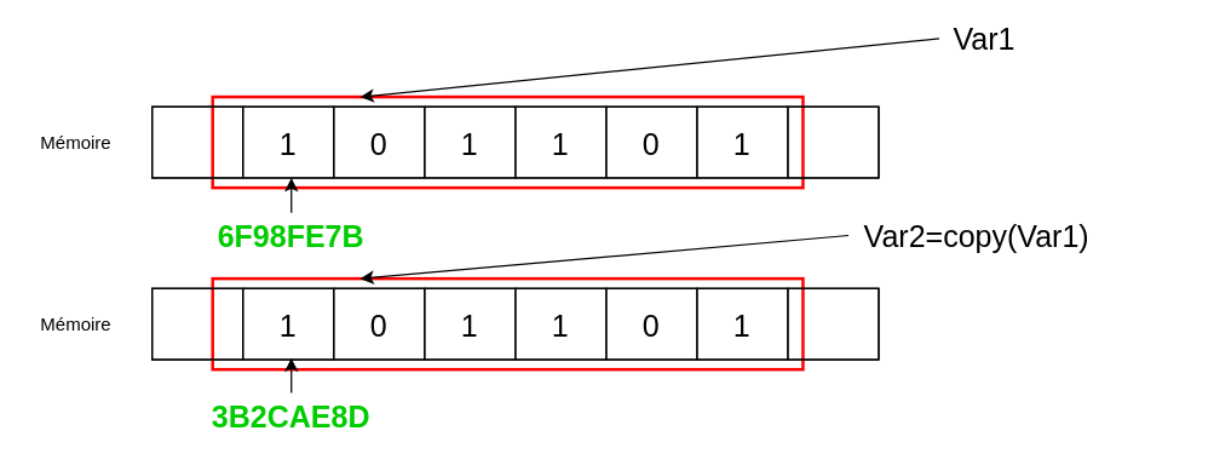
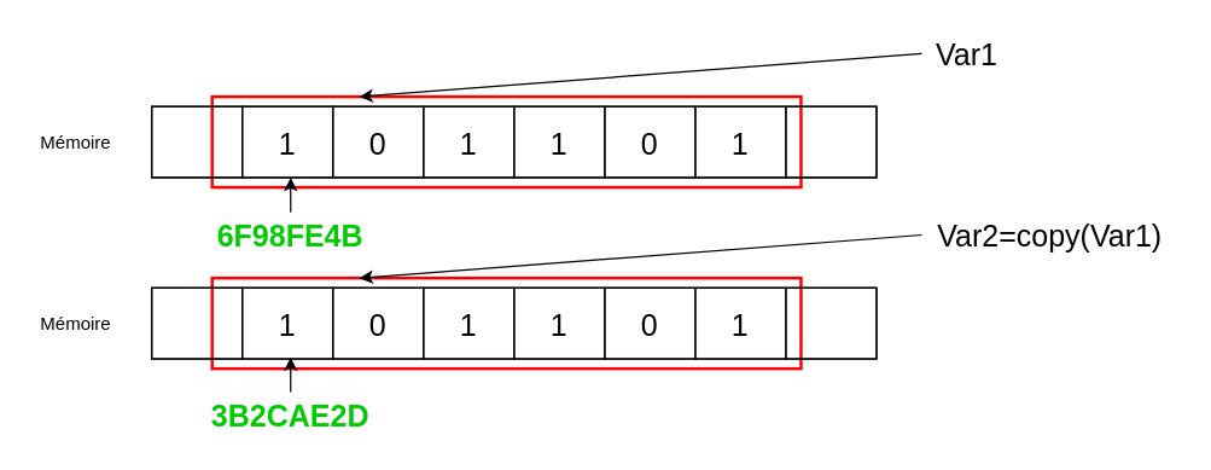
- <mxCell id="13" value="Var1" style="text;html=1;strokeColor=none;fillColor=none;align=center;verticalAlign=middle;whiteSpace=wrap;rounded=0;fontSize=20;" parent="1" vertex="1"><mxGeometry x="620" y="10" width="60" height="30" as="geometry" /></mxCell>
+ <mxCell id="13" value="Var1" style="text;html=1;strokeColor=none;fillColor=none;align=center;verticalAlign=middle;whiteSpace=wrap;rounded=0;fontSize=20;" parent="1" vertex="1"><mxGeometry x="610" y="20" width="60" height="30" as="geometry" /></mxCell>
- <mxCell id="30" value="6F98FE7B" style="text;html=1;strokeColor=none;fillColor=none;align=center;verticalAlign=middle;whiteSpace=wrap;rounded=0;fontColor=#00CC00;fontStyle=1;fontSize=20;" vertex="1" parent="1"><mxGeometry x="162" y="140" width="60" height="30" as="geometry" /></mxCell>
+ <mxCell id="30" value="6F98FE4B" style="text;html=1;strokeColor=none;fillColor=none;align=center;verticalAlign=middle;whiteSpace=wrap;rounded=0;fontColor=#00CC00;fontStyle=1;fontSize=20;" vertex="1" parent="1"><mxGeometry x="162" y="140" width="60" height="30" as="geometry" /></mxCell>
- <mxCell id="26" value="&lt;div&gt;Var2=copy(Var1)&lt;/div&gt;" style="text;html=1;strokeColor=none;fillColor=none;align=center;verticalAlign=middle;whiteSpace=wrap;rounded=0;fontSize=20;" parent="1" vertex="1"><mxGeometry x="560" y="140" width="170" height="30" as="geometry" /></mxCell>
+ <mxCell id="26" value="&lt;div&gt;Var2=copy(Var1)&lt;/div&gt;" style="text;html=1;strokeColor=none;fillColor=none;align=center;verticalAlign=middle;whiteSpace=wrap;rounded=0;fontSize=20;" parent="1" vertex="1"><mxGeometry x="610" y="140" width="170" height="30" as="geometry" /></mxCell>
- <mxCell id="32" value="3B2CAE8D" style="text;html=1;strokeColor=none;fillColor=none;align=center;verticalAlign=middle;whiteSpace=wrap;rounded=0;fontColor=#00CC00;fontStyle=1;fontSize=20;" vertex="1" parent="1"><mxGeometry x="162" y="259" width="60" height="30" as="geometry" /></mxCell>
+ <mxCell id="32" value="3B2CAE2D" style="text;html=1;strokeColor=none;fillColor=none;align=center;verticalAlign=middle;whiteSpace=wrap;rounded=0;fontColor=#00CC00;fontStyle=1;fontSize=20;" vertex="1" parent="1"><mxGeometry x="162" y="259" width="60" height="30" as="geometry" /></mxCell>
